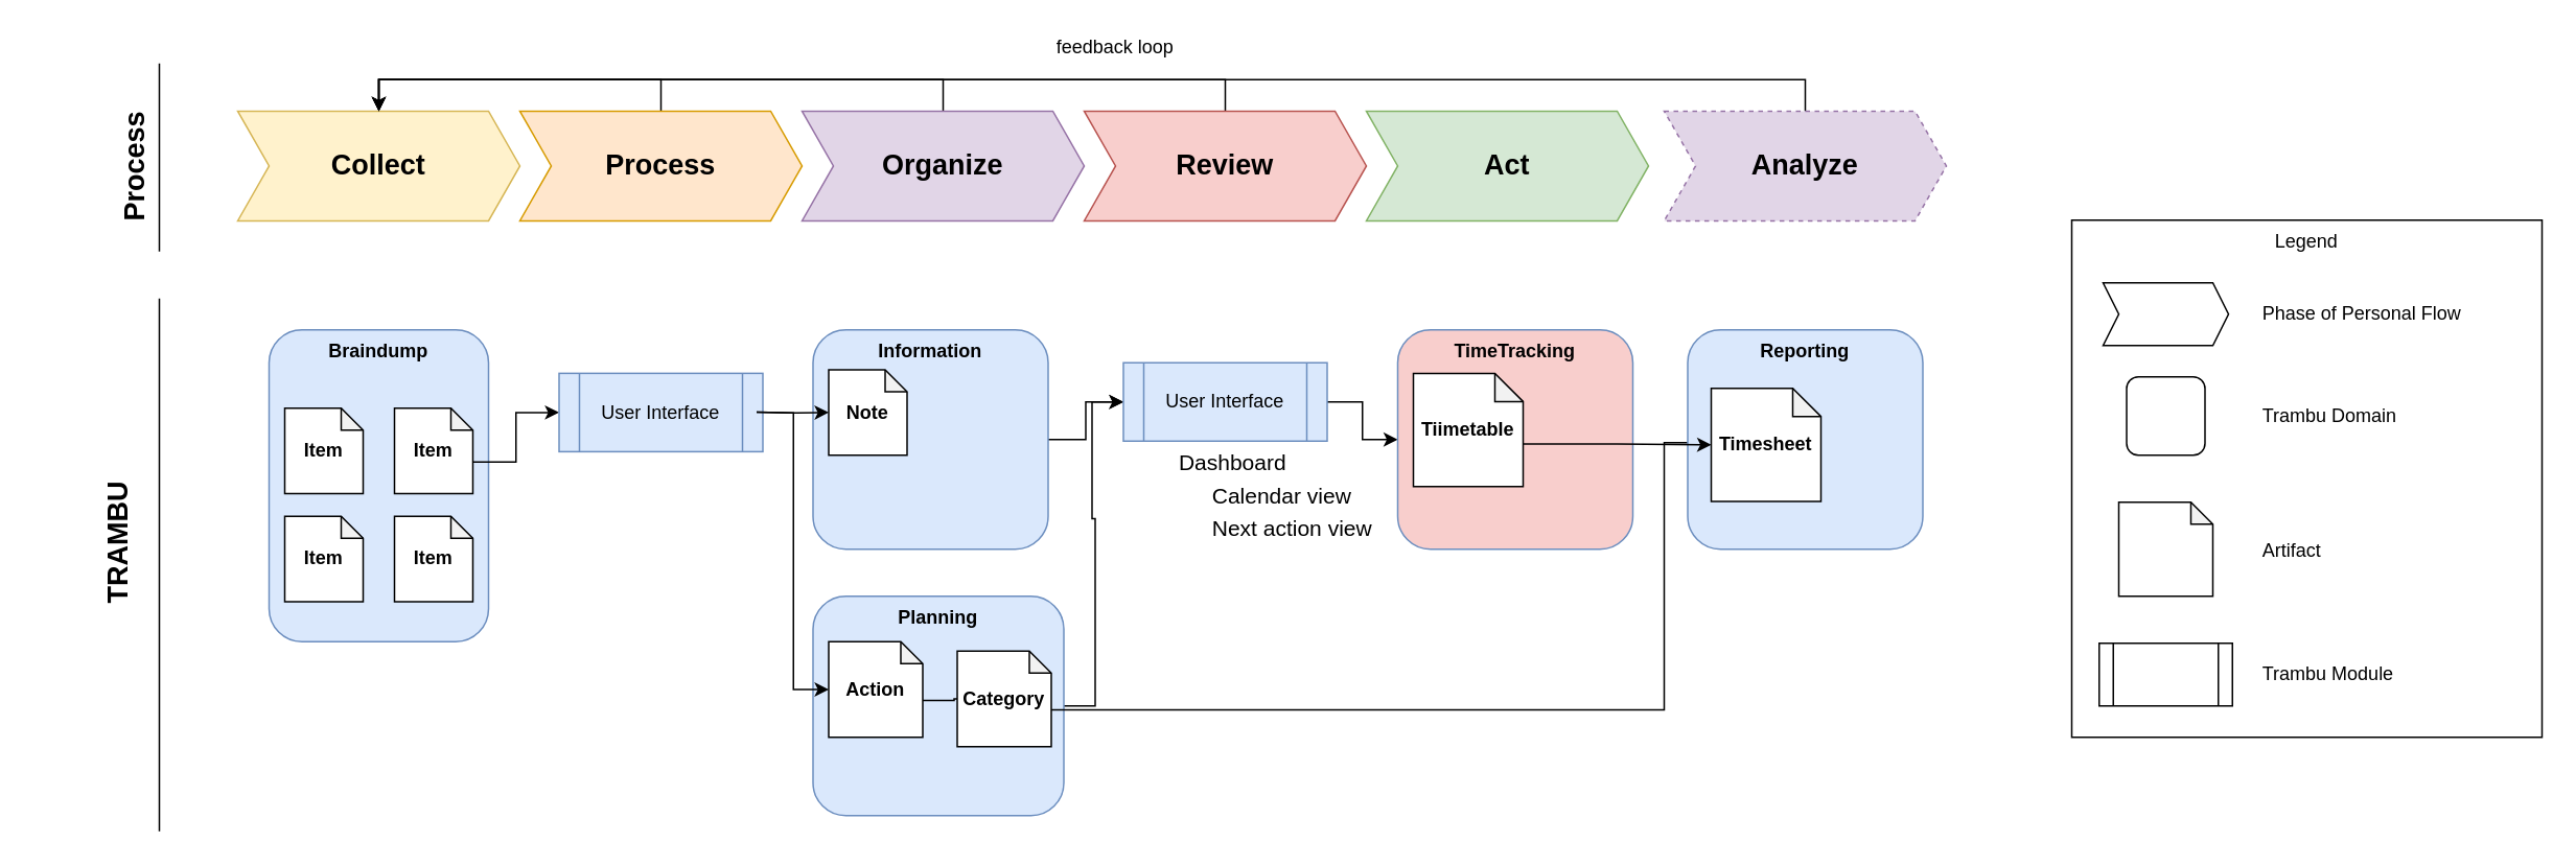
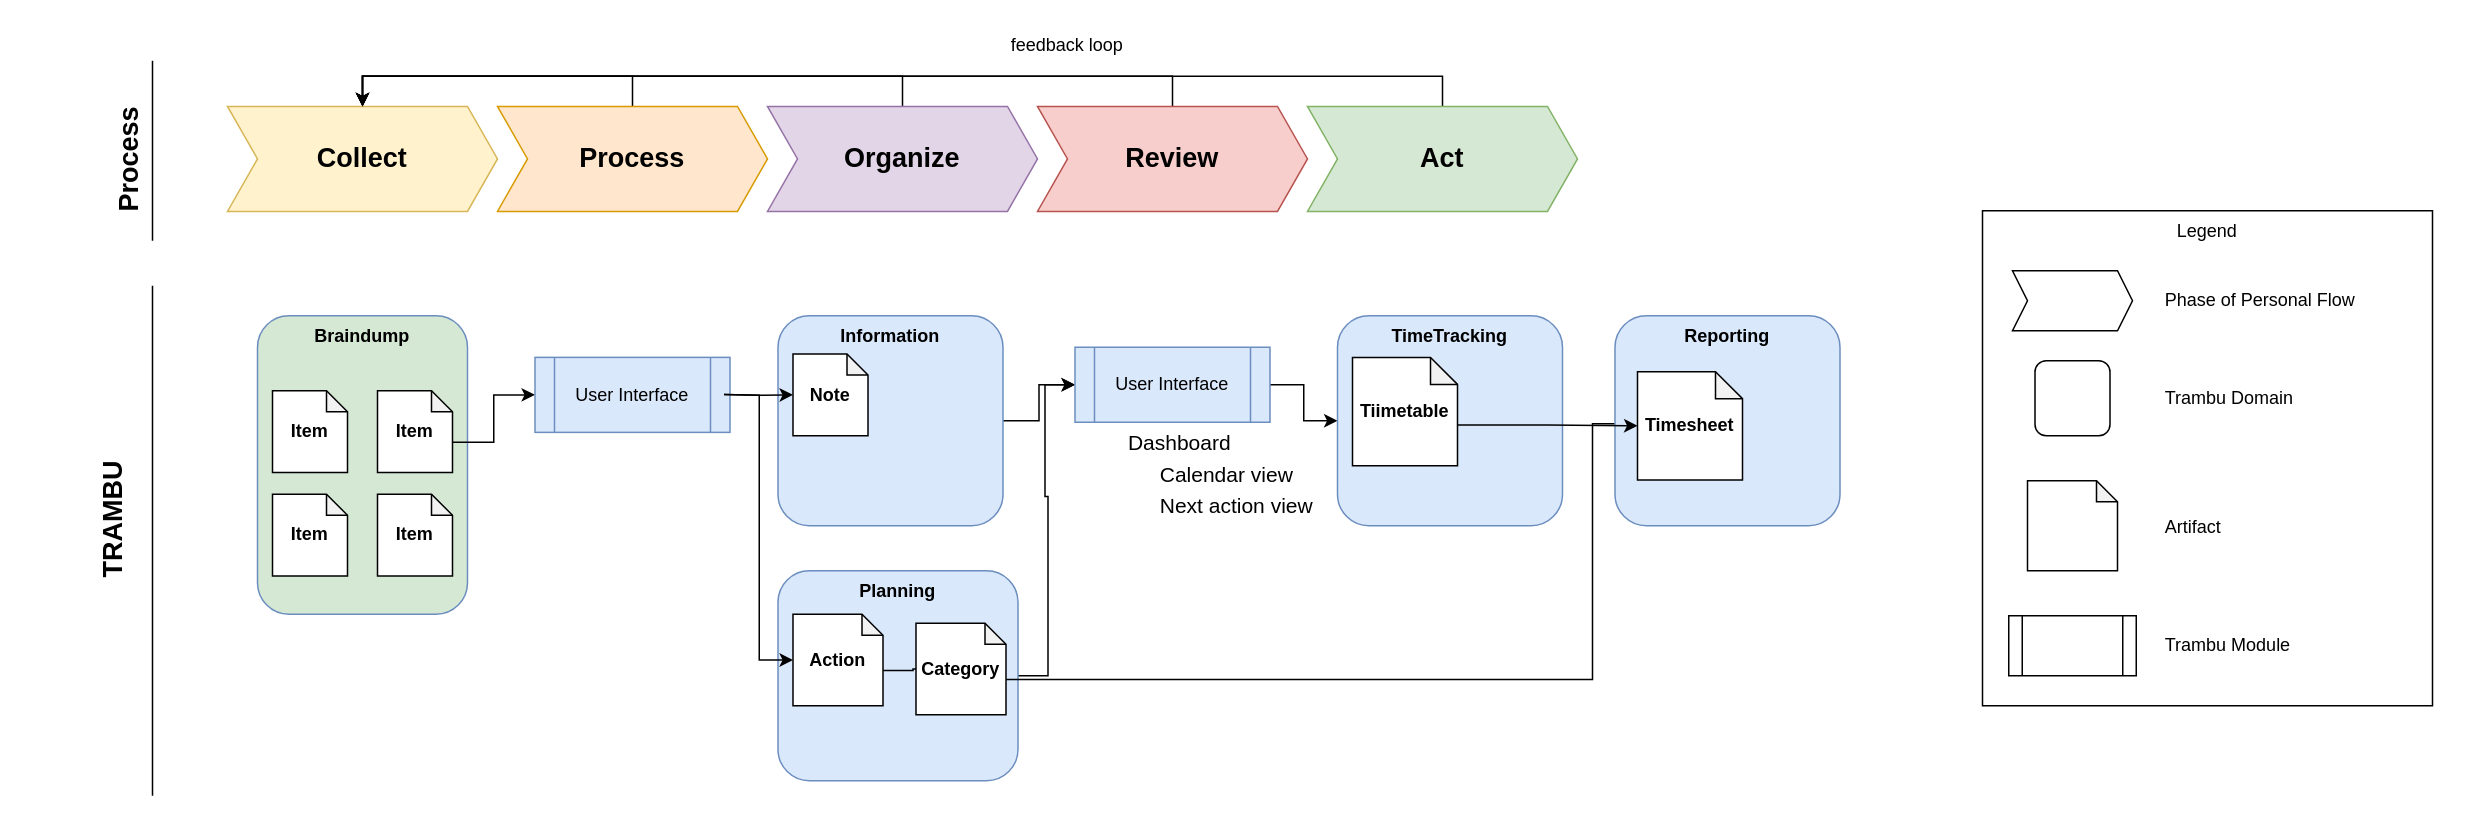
- <mxCell id="12" style="edgeStyle=orthogonalEdgeStyle;rounded=0;orthogonalLoop=1;jettySize=auto;html=1;exitX=0.5;exitY=0;exitDx=0;exitDy=0;entryX=0.5;entryY=0;entryDx=0;entryDy=0;" edge="1" parent="1" source="13" target="3"><mxGeometry relative="1" as="geometry" /></mxCell>
+ <mxCell id="8" style="edgeStyle=orthogonalEdgeStyle;rounded=0;orthogonalLoop=1;jettySize=auto;html=1;exitX=0.5;exitY=0;exitDx=0;exitDy=0;entryX=0.5;entryY=0;entryDx=0;entryDy=0;" edge="1" parent="1" source="9" target="3"><mxGeometry relative="1" as="geometry" /></mxCell>
- <mxCell id="13" value="Analyze" style="shape=step;perimeter=stepPerimeter;whiteSpace=wrap;html=1;fixedSize=1;fillColor=#e1d5e7;strokeColor=#9673a6;fontStyle=1;fontSize=18;dashed=1;" vertex="1" parent="1"><mxGeometry x="1061" y="70.43" width="180" height="70" as="geometry" /></mxCell>
- <mxCell id="50" value="TimeTracking" style="rounded=1;whiteSpace=wrap;html=1;verticalAlign=top;fontStyle=1;fillColor=#f8cecc;strokeColor=#6c8ebf;" vertex="1" parent="1"><mxGeometry x="891" y="210" width="150" height="140" as="geometry" /></mxCell>
+ <mxCell id="50" value="TimeTracking" style="rounded=1;whiteSpace=wrap;html=1;verticalAlign=top;fontStyle=1;fillColor=#dae8fc;strokeColor=#6c8ebf;" vertex="1" parent="1"><mxGeometry x="891" y="210" width="150" height="140" as="geometry" /></mxCell>
- <mxCell id="21" value="Braindump" style="rounded=1;whiteSpace=wrap;html=1;verticalAlign=top;fontStyle=1;fillColor=#dae8fc;strokeColor=#6c8ebf;" vertex="1" parent="1"><mxGeometry x="171" y="210" width="140" height="199" as="geometry" /></mxCell>
+ <mxCell id="21" value="Braindump" style="rounded=1;whiteSpace=wrap;html=1;verticalAlign=top;fontStyle=1;fillColor=#d5e8d4;strokeColor=#6c8ebf;" vertex="1" parent="1"><mxGeometry x="171" y="210" width="140" height="199" as="geometry" /></mxCell>
